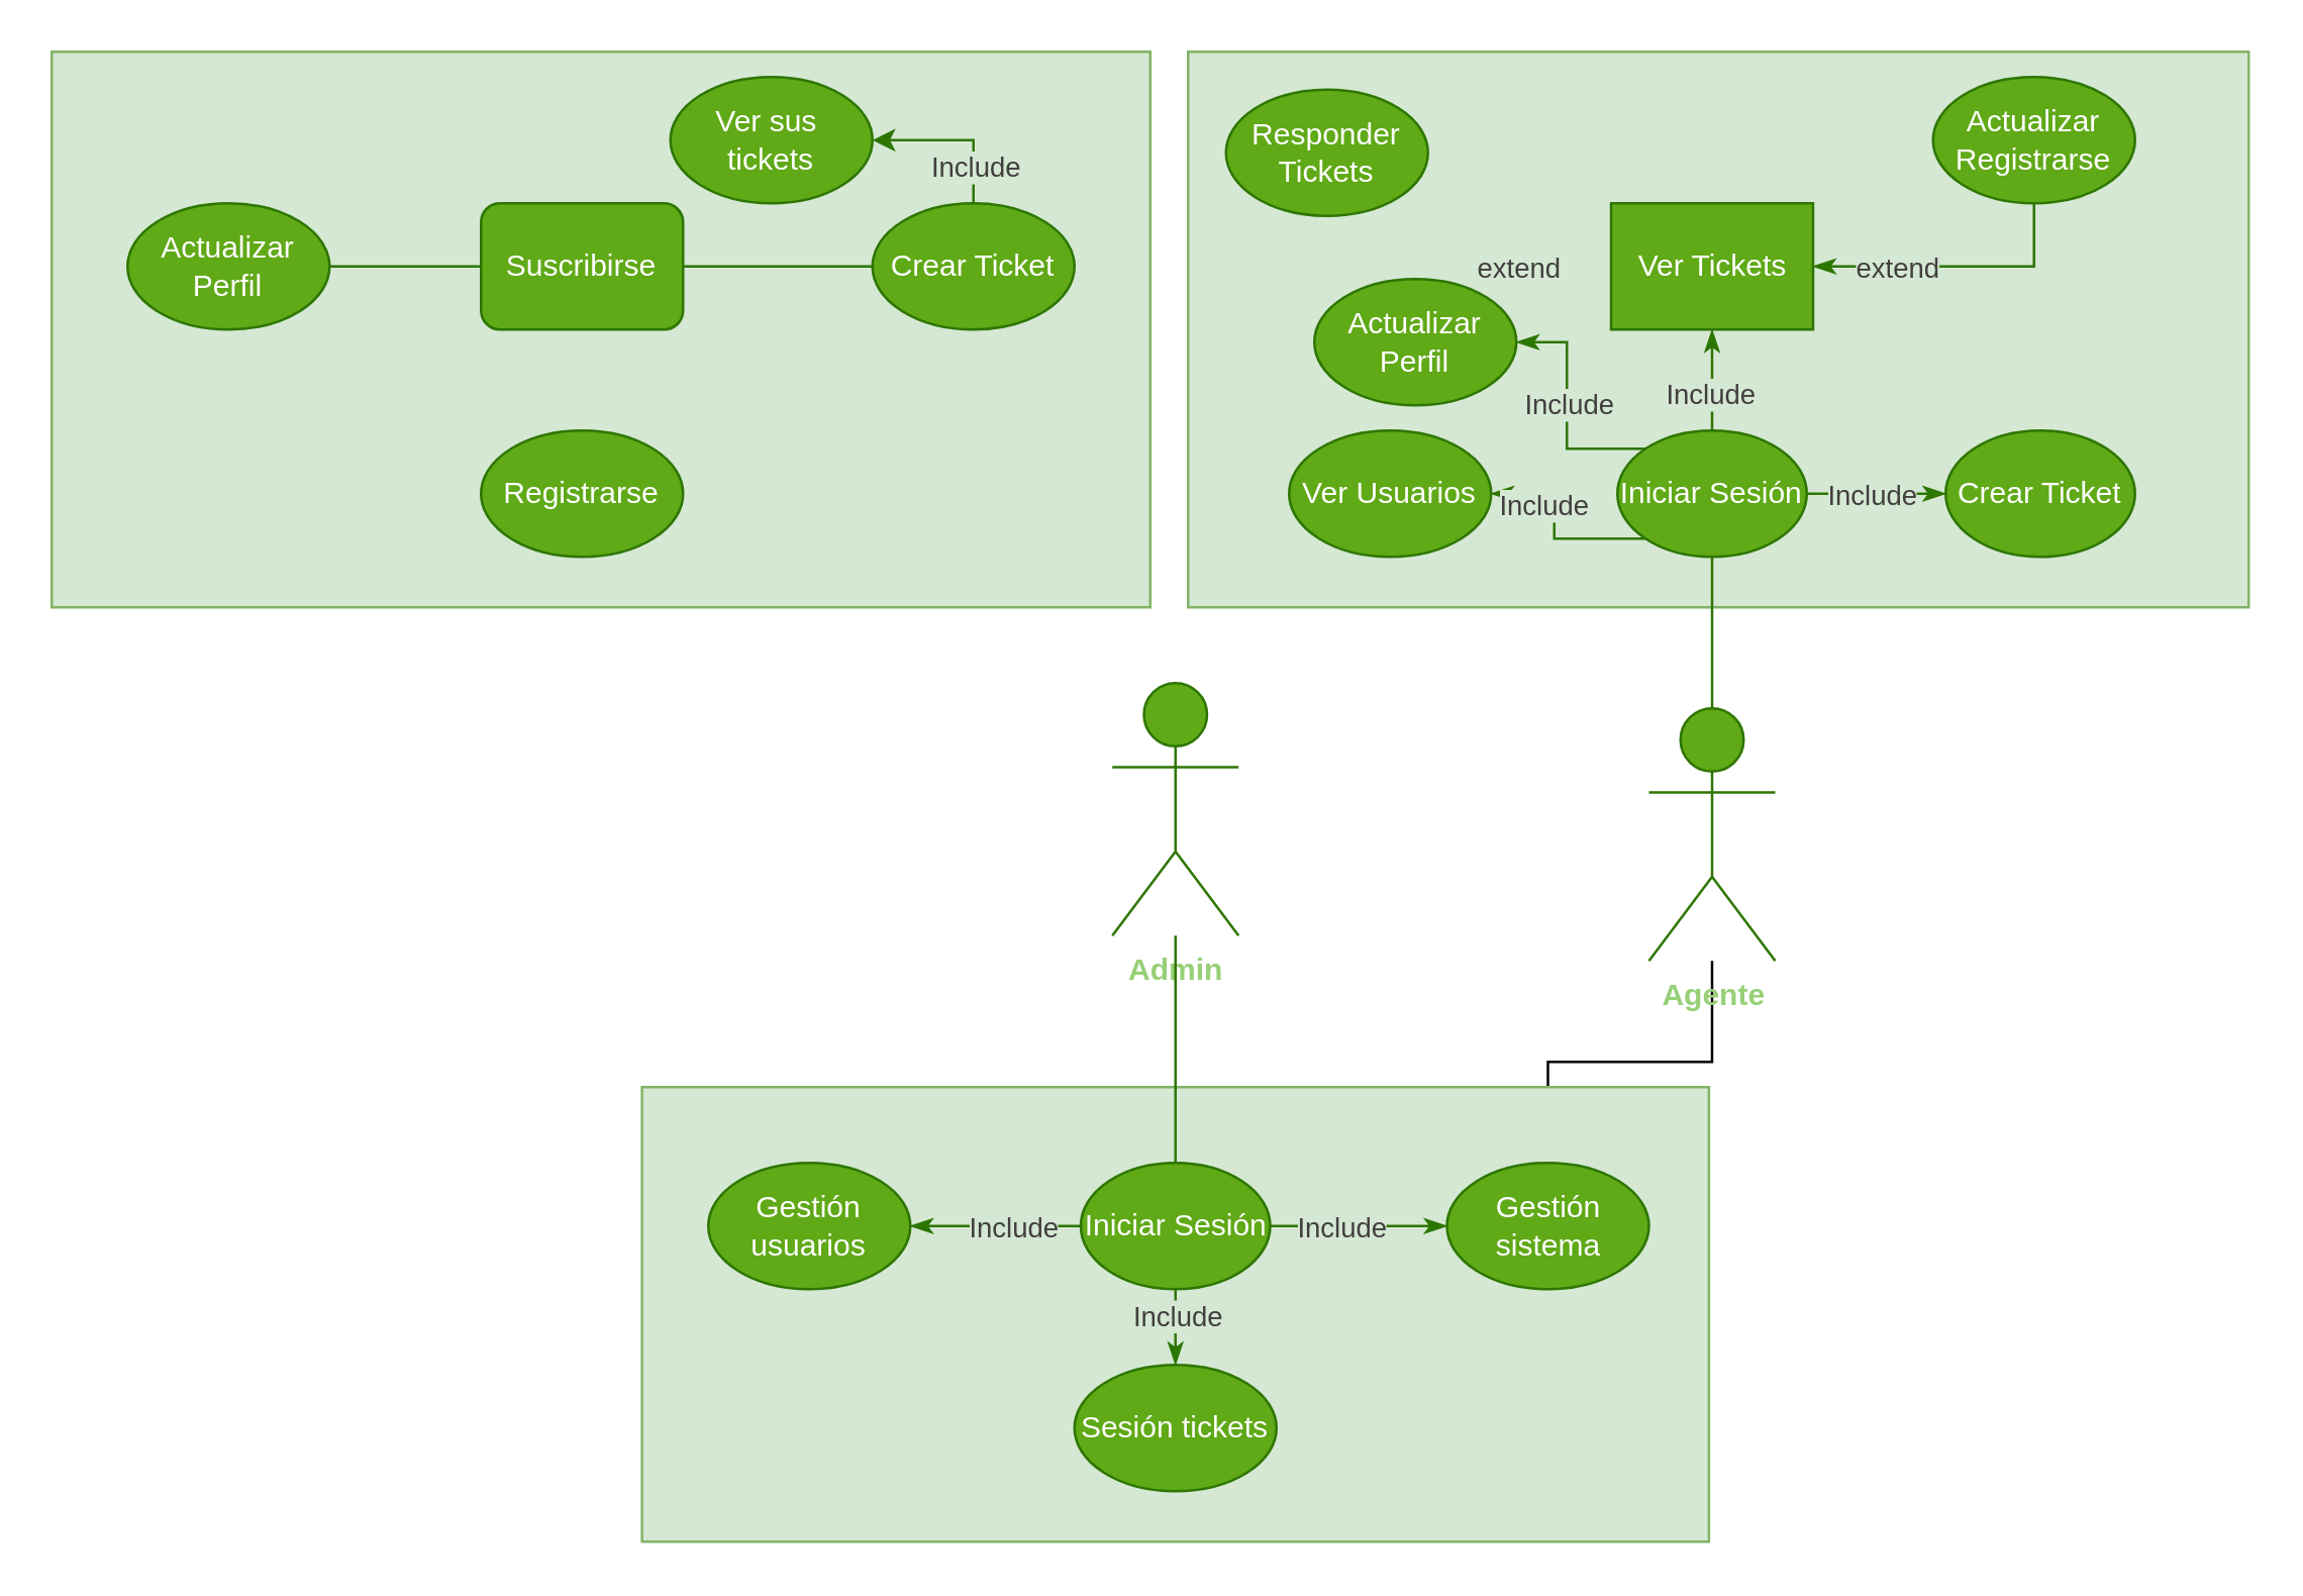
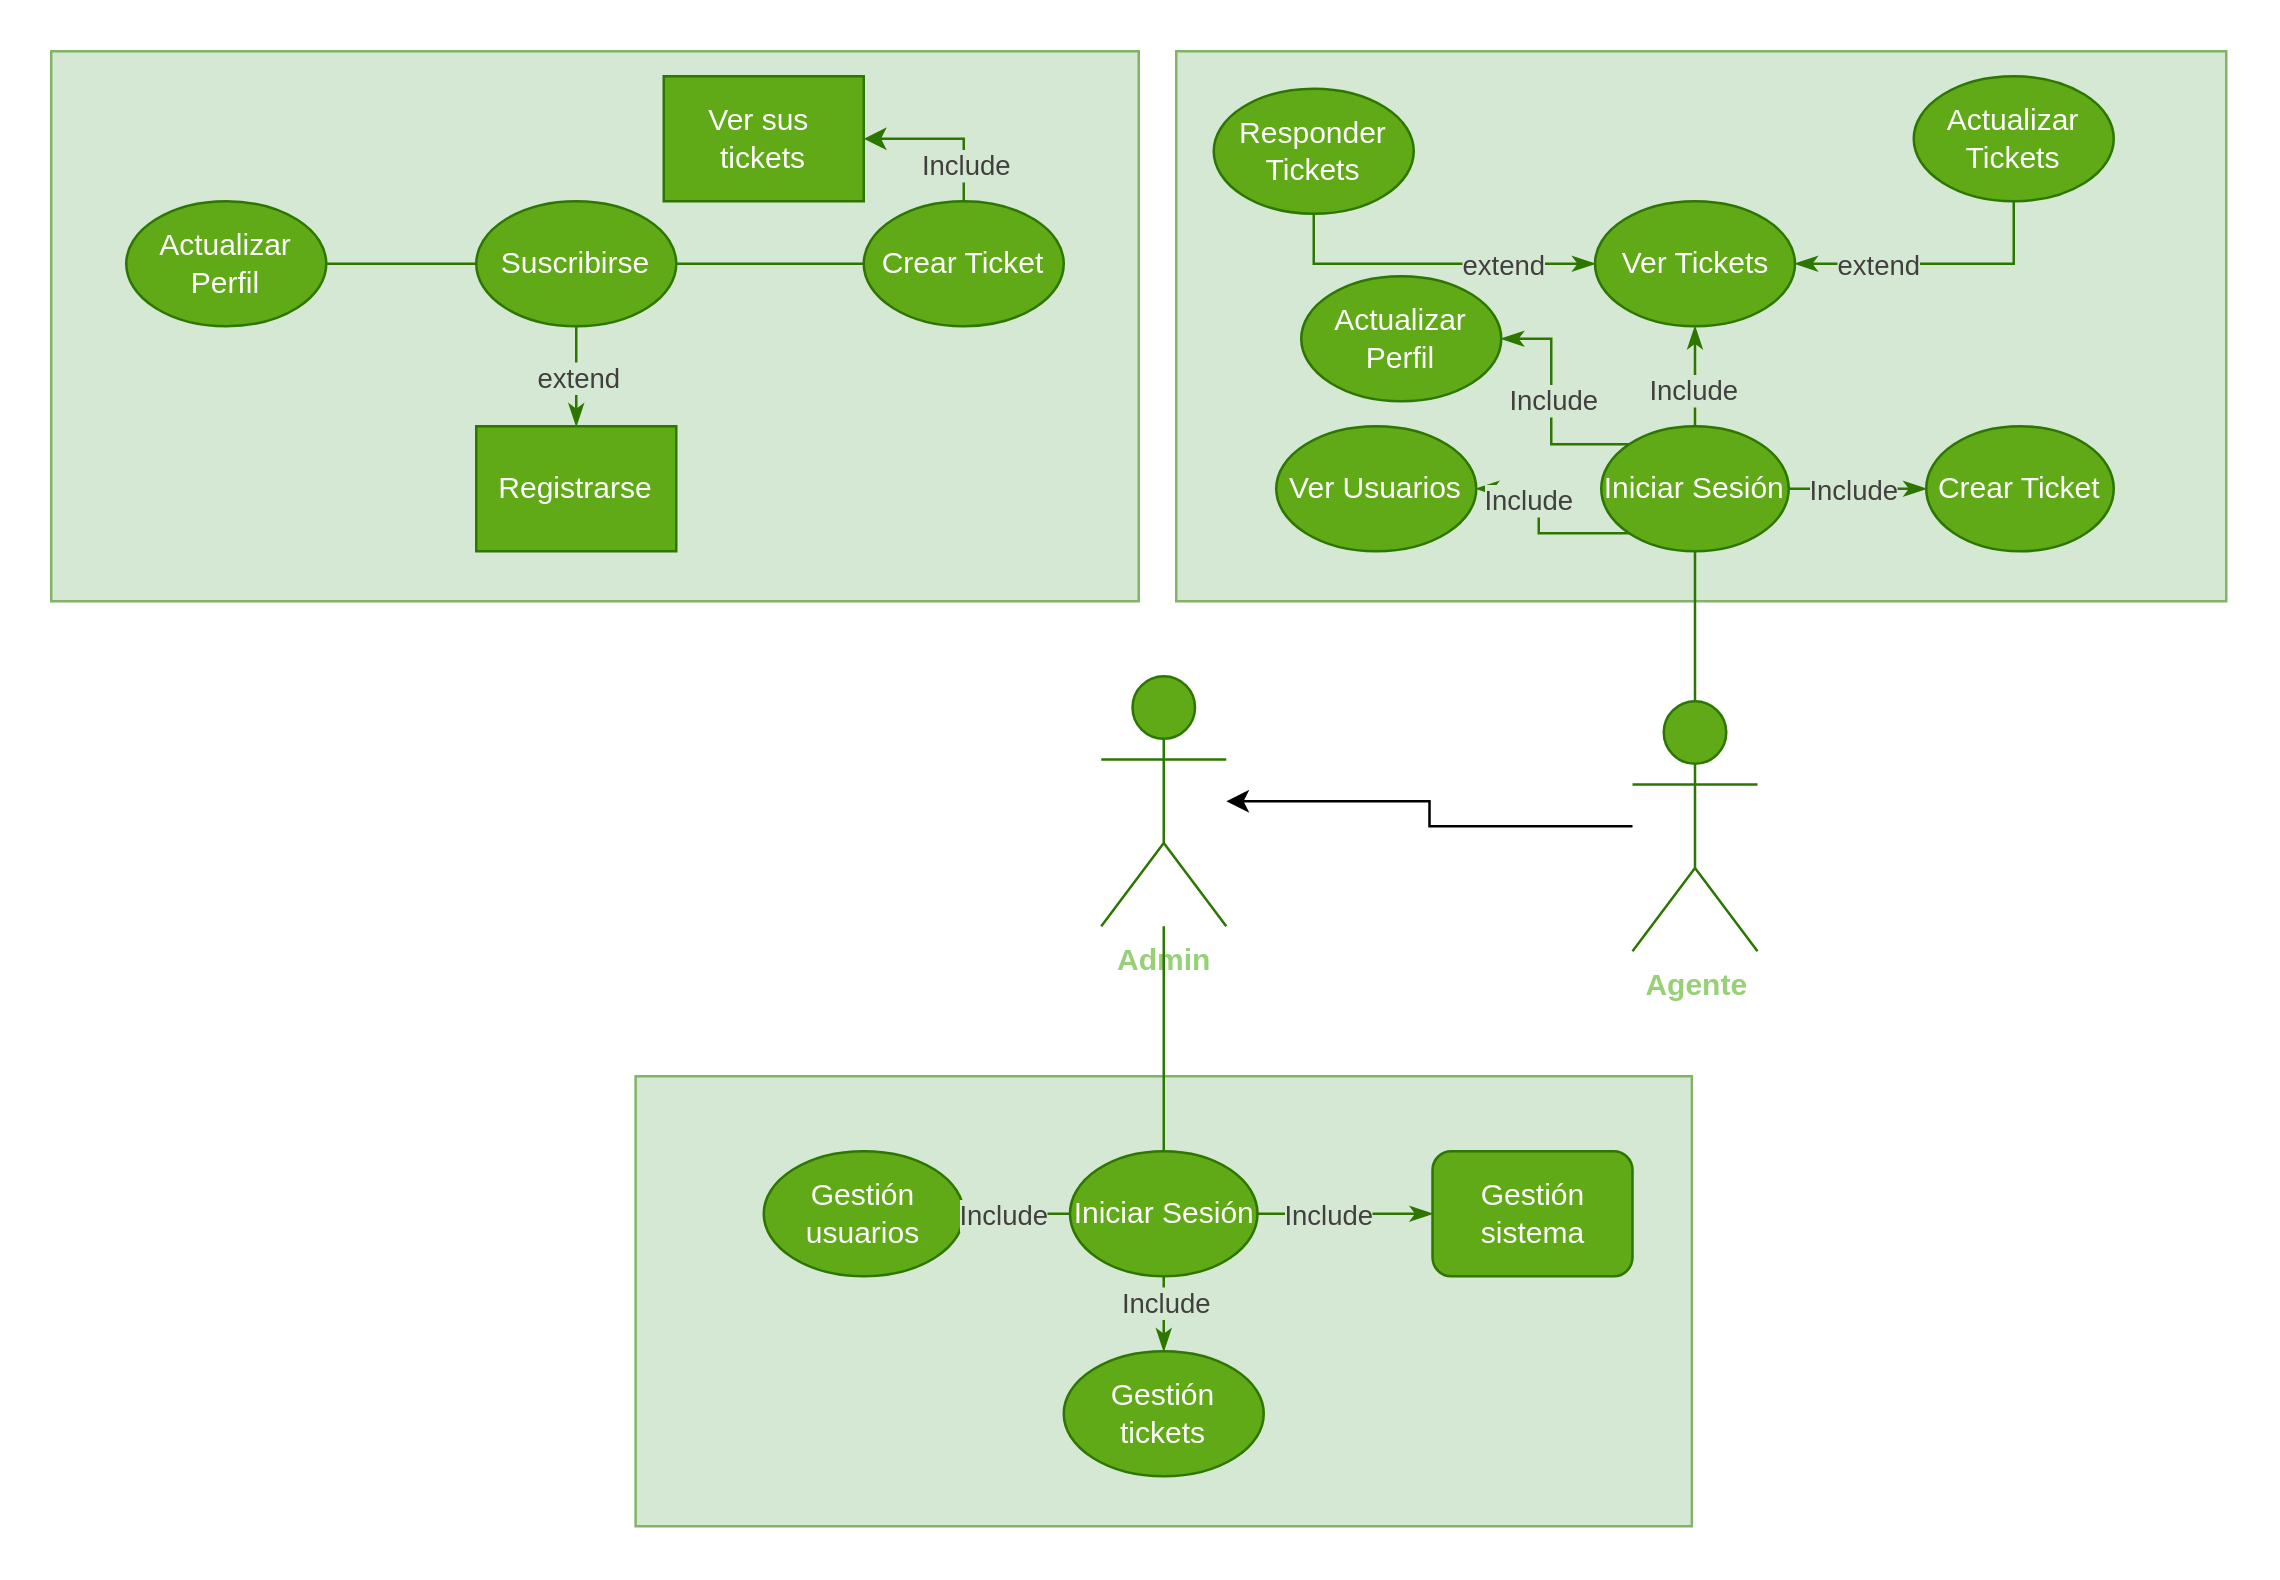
- <mxCell id="29" value="Ver sus&amp;nbsp;&lt;br&gt;tickets" style="ellipse;whiteSpace=wrap;html=1;fillColor=#60a917;strokeColor=#2D7600;fontColor=#ffffff;" parent="1" vertex="1"><mxGeometry x="265" y="30" width="80" height="50" as="geometry" /></mxCell>
+ <mxCell id="29" value="Ver sus&amp;nbsp;&lt;br&gt;tickets" style="whiteSpace=wrap;html=1;fillColor=#60a917;strokeColor=#2D7600;fontColor=#ffffff;rounded=0;" parent="1" vertex="1"><mxGeometry x="265" y="30" width="80" height="50" as="geometry" /></mxCell>
- <mxCell id="16" value="Actualizar Registrarse" style="ellipse;whiteSpace=wrap;html=1;fillColor=#60a917;fontColor=#ffffff;strokeColor=#2D7600;" parent="1" vertex="1"><mxGeometry x="765" y="30" width="80" height="50" as="geometry" /></mxCell>
+ <mxCell id="16" value="Actualizar Tickets" style="ellipse;whiteSpace=wrap;html=1;fillColor=#60a917;fontColor=#ffffff;strokeColor=#2D7600;" parent="1" vertex="1"><mxGeometry x="765" y="30" width="80" height="50" as="geometry" /></mxCell>
- <mxCell id="20" value="Suscribirse" style="whiteSpace=wrap;html=1;fillColor=#60a917;strokeColor=#2D7600;fontColor=#ffffff;rounded=1;" parent="1" vertex="1"><mxGeometry x="190" y="80" width="80" height="50" as="geometry" /></mxCell>
+ <mxCell id="20" value="Suscribirse" style="ellipse;whiteSpace=wrap;html=1;fillColor=#60a917;strokeColor=#2D7600;fontColor=#ffffff;" parent="1" vertex="1"><mxGeometry x="190" y="80" width="80" height="50" as="geometry" /></mxCell>
+ <mxCell id="13" style="edgeStyle=orthogonalEdgeStyle;rounded=0;orthogonalLoop=1;jettySize=auto;html=1;entryX=0.5;entryY=1;entryDx=0;entryDy=0;fillColor=#60a917;strokeColor=#2D7600;endArrow=none;endFill=0;startArrow=classicThin;startFill=1;" parent="1" source="15" target="12" edge="1"><mxGeometry relative="1" as="geometry" /></mxCell>
- <mxCell id="15" value="Ver Tickets" style="whiteSpace=wrap;html=1;fillColor=#60a917;fontColor=#ffffff;strokeColor=#2D7600;rounded=0;" parent="1" vertex="1"><mxGeometry x="637.5" y="80" width="80" height="50" as="geometry" /></mxCell>
+ <mxCell id="15" value="Ver Tickets" style="ellipse;whiteSpace=wrap;html=1;fillColor=#60a917;fontColor=#ffffff;strokeColor=#2D7600;" parent="1" vertex="1"><mxGeometry x="637.5" y="80" width="80" height="50" as="geometry" /></mxCell>
+ <mxCell id="18" style="edgeStyle=orthogonalEdgeStyle;rounded=0;orthogonalLoop=1;jettySize=auto;html=1;entryX=0.5;entryY=0;entryDx=0;entryDy=0;fillColor=#60a917;strokeColor=#2D7600;startArrow=none;startFill=0;endArrow=classicThin;endFill=1;" parent="1" source="20" target="22" edge="1"><mxGeometry relative="1" as="geometry" /></mxCell>
+ <mxCell id="19" value="extend" style="edgeLabel;html=1;align=center;verticalAlign=middle;resizable=0;points=[];labelBackgroundColor=#D5E8D4;fontColor=#423F3F;" parent="18" vertex="1" connectable="0"><mxGeometry x="0.249" relative="1" as="geometry"><mxPoint y="-5" as="offset" /></mxGeometry></mxCell>
- <mxCell id="22" value="Registrarse" style="ellipse;whiteSpace=wrap;html=1;fillColor=#60a917;fontColor=#ffffff;strokeColor=#2D7600;" parent="1" vertex="1"><mxGeometry x="190" y="170" width="80" height="50" as="geometry" /></mxCell>
+ <mxCell id="22" value="Registrarse" style="whiteSpace=wrap;html=1;fillColor=#60a917;fontColor=#ffffff;strokeColor=#2D7600;rounded=0;" parent="1" vertex="1"><mxGeometry x="190" y="170" width="80" height="50" as="geometry" /></mxCell>
- <mxCell id="5" value="" style="edgeStyle=orthogonalEdgeStyle;rounded=0;orthogonalLoop=1;jettySize=auto;html=1;" parent="1" source="6" target="37" edge="1"><mxGeometry relative="1" as="geometry" /></mxCell>
+ <mxCell id="5" value="" style="edgeStyle=orthogonalEdgeStyle;rounded=0;orthogonalLoop=1;jettySize=auto;html=1;" parent="1" source="6" target="30" edge="1"><mxGeometry relative="1" as="geometry" /></mxCell>
- <mxCell id="38" value="Gestión usuarios" style="ellipse;whiteSpace=wrap;html=1;fillColor=#60a917;fontColor=#ffffff;strokeColor=#2D7600;" parent="1" vertex="1"><mxGeometry x="280" y="460" width="80" height="50" as="geometry" /></mxCell>
+ <mxCell id="38" value="Gestión usuarios" style="ellipse;whiteSpace=wrap;html=1;fillColor=#60a917;fontColor=#ffffff;strokeColor=#2D7600;" parent="1" vertex="1"><mxGeometry x="305" y="460" width="80" height="50" as="geometry" /></mxCell>
- <mxCell id="37" value="Gestión sistema" style="ellipse;whiteSpace=wrap;html=1;fillColor=#60a917;fontColor=#ffffff;strokeColor=#2D7600;" parent="1" vertex="1"><mxGeometry x="572.5" y="460" width="80" height="50" as="geometry" /></mxCell>
+ <mxCell id="37" value="Gestión sistema" style="whiteSpace=wrap;html=1;fillColor=#60a917;fontColor=#ffffff;strokeColor=#2D7600;rounded=1;" parent="1" vertex="1"><mxGeometry x="572.5" y="460" width="80" height="50" as="geometry" /></mxCell>
- <mxCell id="36" value="Sesión tickets" style="ellipse;whiteSpace=wrap;html=1;fillColor=#60a917;fontColor=#ffffff;strokeColor=#2D7600;" parent="1" vertex="1"><mxGeometry x="425" y="540" width="80" height="50" as="geometry" /></mxCell>
+ <mxCell id="36" value="Gestión tickets" style="ellipse;whiteSpace=wrap;html=1;fillColor=#60a917;fontColor=#ffffff;strokeColor=#2D7600;" parent="1" vertex="1"><mxGeometry x="425" y="540" width="80" height="50" as="geometry" /></mxCell>
